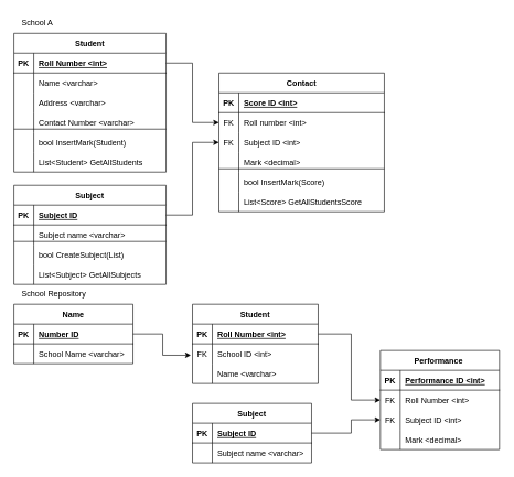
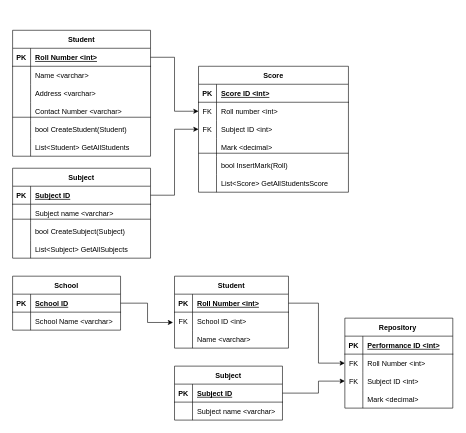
- <mxCell id="95" value="School A" style="text;html=1;align=center;verticalAlign=middle;resizable=0;points=[];autosize=1;strokeColor=none;fillColor=none;" vertex="1" parent="1"><mxGeometry x="20" y="20" width="70" height="30" as="geometry" /></mxCell>
- <mxCell id="34" value="Contact" style="shape=table;startSize=30;container=1;collapsible=1;childLayout=tableLayout;fixedRows=1;rowLines=0;fontStyle=1;align=center;resizeLast=1;" parent="1" vertex="1"><mxGeometry x="330" y="110" width="250" height="210" as="geometry" /></mxCell>
+ <mxCell id="34" value="Score" style="shape=table;startSize=30;container=1;collapsible=1;childLayout=tableLayout;fixedRows=1;rowLines=0;fontStyle=1;align=center;resizeLast=1;" parent="1" vertex="1"><mxGeometry x="330" y="110" width="250" height="210" as="geometry" /></mxCell>
- <mxCell id="17" value="bool InsertMark(Student)" style="shape=partialRectangle;connectable=0;fillColor=none;top=0;left=0;bottom=0;right=0;align=left;spacingLeft=6;overflow=hidden;" vertex="1" parent="15"><mxGeometry x="30" width="200" height="30" as="geometry"><mxRectangle width="200" height="30" as="alternateBounds" /></mxGeometry></mxCell>
+ <mxCell id="17" value="bool CreateStudent(Student)" style="shape=partialRectangle;connectable=0;fillColor=none;top=0;left=0;bottom=0;right=0;align=left;spacingLeft=6;overflow=hidden;" vertex="1" parent="15"><mxGeometry x="30" width="200" height="30" as="geometry"><mxRectangle width="200" height="30" as="alternateBounds" /></mxGeometry></mxCell>
- <mxCell id="49" value="bool InsertMark(Score)" style="shape=partialRectangle;connectable=0;fillColor=none;top=0;left=0;bottom=0;right=0;align=left;spacingLeft=6;overflow=hidden;" vertex="1" parent="47"><mxGeometry x="30" width="220" height="30" as="geometry"><mxRectangle width="220" height="30" as="alternateBounds" /></mxGeometry></mxCell>
+ <mxCell id="49" value="bool InsertMark(Roll)" style="shape=partialRectangle;connectable=0;fillColor=none;top=0;left=0;bottom=0;right=0;align=left;spacingLeft=6;overflow=hidden;" vertex="1" parent="47"><mxGeometry x="30" width="220" height="30" as="geometry"><mxRectangle width="220" height="30" as="alternateBounds" /></mxGeometry></mxCell>
- <mxCell id="30" value="bool CreateSubject(List)" style="shape=partialRectangle;connectable=0;fillColor=none;top=0;left=0;bottom=0;right=0;align=left;spacingLeft=6;overflow=hidden;" vertex="1" parent="28"><mxGeometry x="30" width="200" height="30" as="geometry"><mxRectangle width="200" height="30" as="alternateBounds" /></mxGeometry></mxCell>
+ <mxCell id="30" value="bool CreateSubject(Subject)" style="shape=partialRectangle;connectable=0;fillColor=none;top=0;left=0;bottom=0;right=0;align=left;spacingLeft=6;overflow=hidden;" vertex="1" parent="28"><mxGeometry x="30" width="200" height="30" as="geometry"><mxRectangle width="200" height="30" as="alternateBounds" /></mxGeometry></mxCell>
- <mxCell id="96" value="School Repository" style="text;html=1;align=center;verticalAlign=middle;resizable=0;points=[];autosize=1;strokeColor=none;fillColor=none;" vertex="1" parent="1"><mxGeometry x="20" y="430" width="120" height="30" as="geometry" /></mxCell>
- <mxCell id="84" value="Name" style="shape=table;startSize=30;container=1;collapsible=1;childLayout=tableLayout;fixedRows=1;rowLines=0;fontStyle=1;align=center;resizeLast=1;" vertex="1" parent="1"><mxGeometry x="20" y="460" width="180" height="90" as="geometry" /></mxCell>
+ <mxCell id="84" value="School" style="shape=table;startSize=30;container=1;collapsible=1;childLayout=tableLayout;fixedRows=1;rowLines=0;fontStyle=1;align=center;resizeLast=1;" vertex="1" parent="1"><mxGeometry x="20" y="460" width="180" height="90" as="geometry" /></mxCell>
- <mxCell id="87" value="Number ID" style="shape=partialRectangle;connectable=0;fillColor=none;top=0;left=0;bottom=0;right=0;align=left;spacingLeft=6;fontStyle=5;overflow=hidden;" vertex="1" parent="85"><mxGeometry x="30" width="150" height="30" as="geometry"><mxRectangle width="150" height="30" as="alternateBounds" /></mxGeometry></mxCell>
+ <mxCell id="87" value="School ID" style="shape=partialRectangle;connectable=0;fillColor=none;top=0;left=0;bottom=0;right=0;align=left;spacingLeft=6;fontStyle=5;overflow=hidden;" vertex="1" parent="85"><mxGeometry x="30" width="150" height="30" as="geometry"><mxRectangle width="150" height="30" as="alternateBounds" /></mxGeometry></mxCell>
- <mxCell id="63" value="Performance " style="shape=table;startSize=30;container=1;collapsible=1;childLayout=tableLayout;fixedRows=1;rowLines=0;fontStyle=1;align=center;resizeLast=1;" vertex="1" parent="1"><mxGeometry x="574" y="530" width="180" height="150" as="geometry" /></mxCell>
+ <mxCell id="63" value="Repository " style="shape=table;startSize=30;container=1;collapsible=1;childLayout=tableLayout;fixedRows=1;rowLines=0;fontStyle=1;align=center;resizeLast=1;" vertex="1" parent="1"><mxGeometry x="574" y="530" width="180" height="150" as="geometry" /></mxCell>
